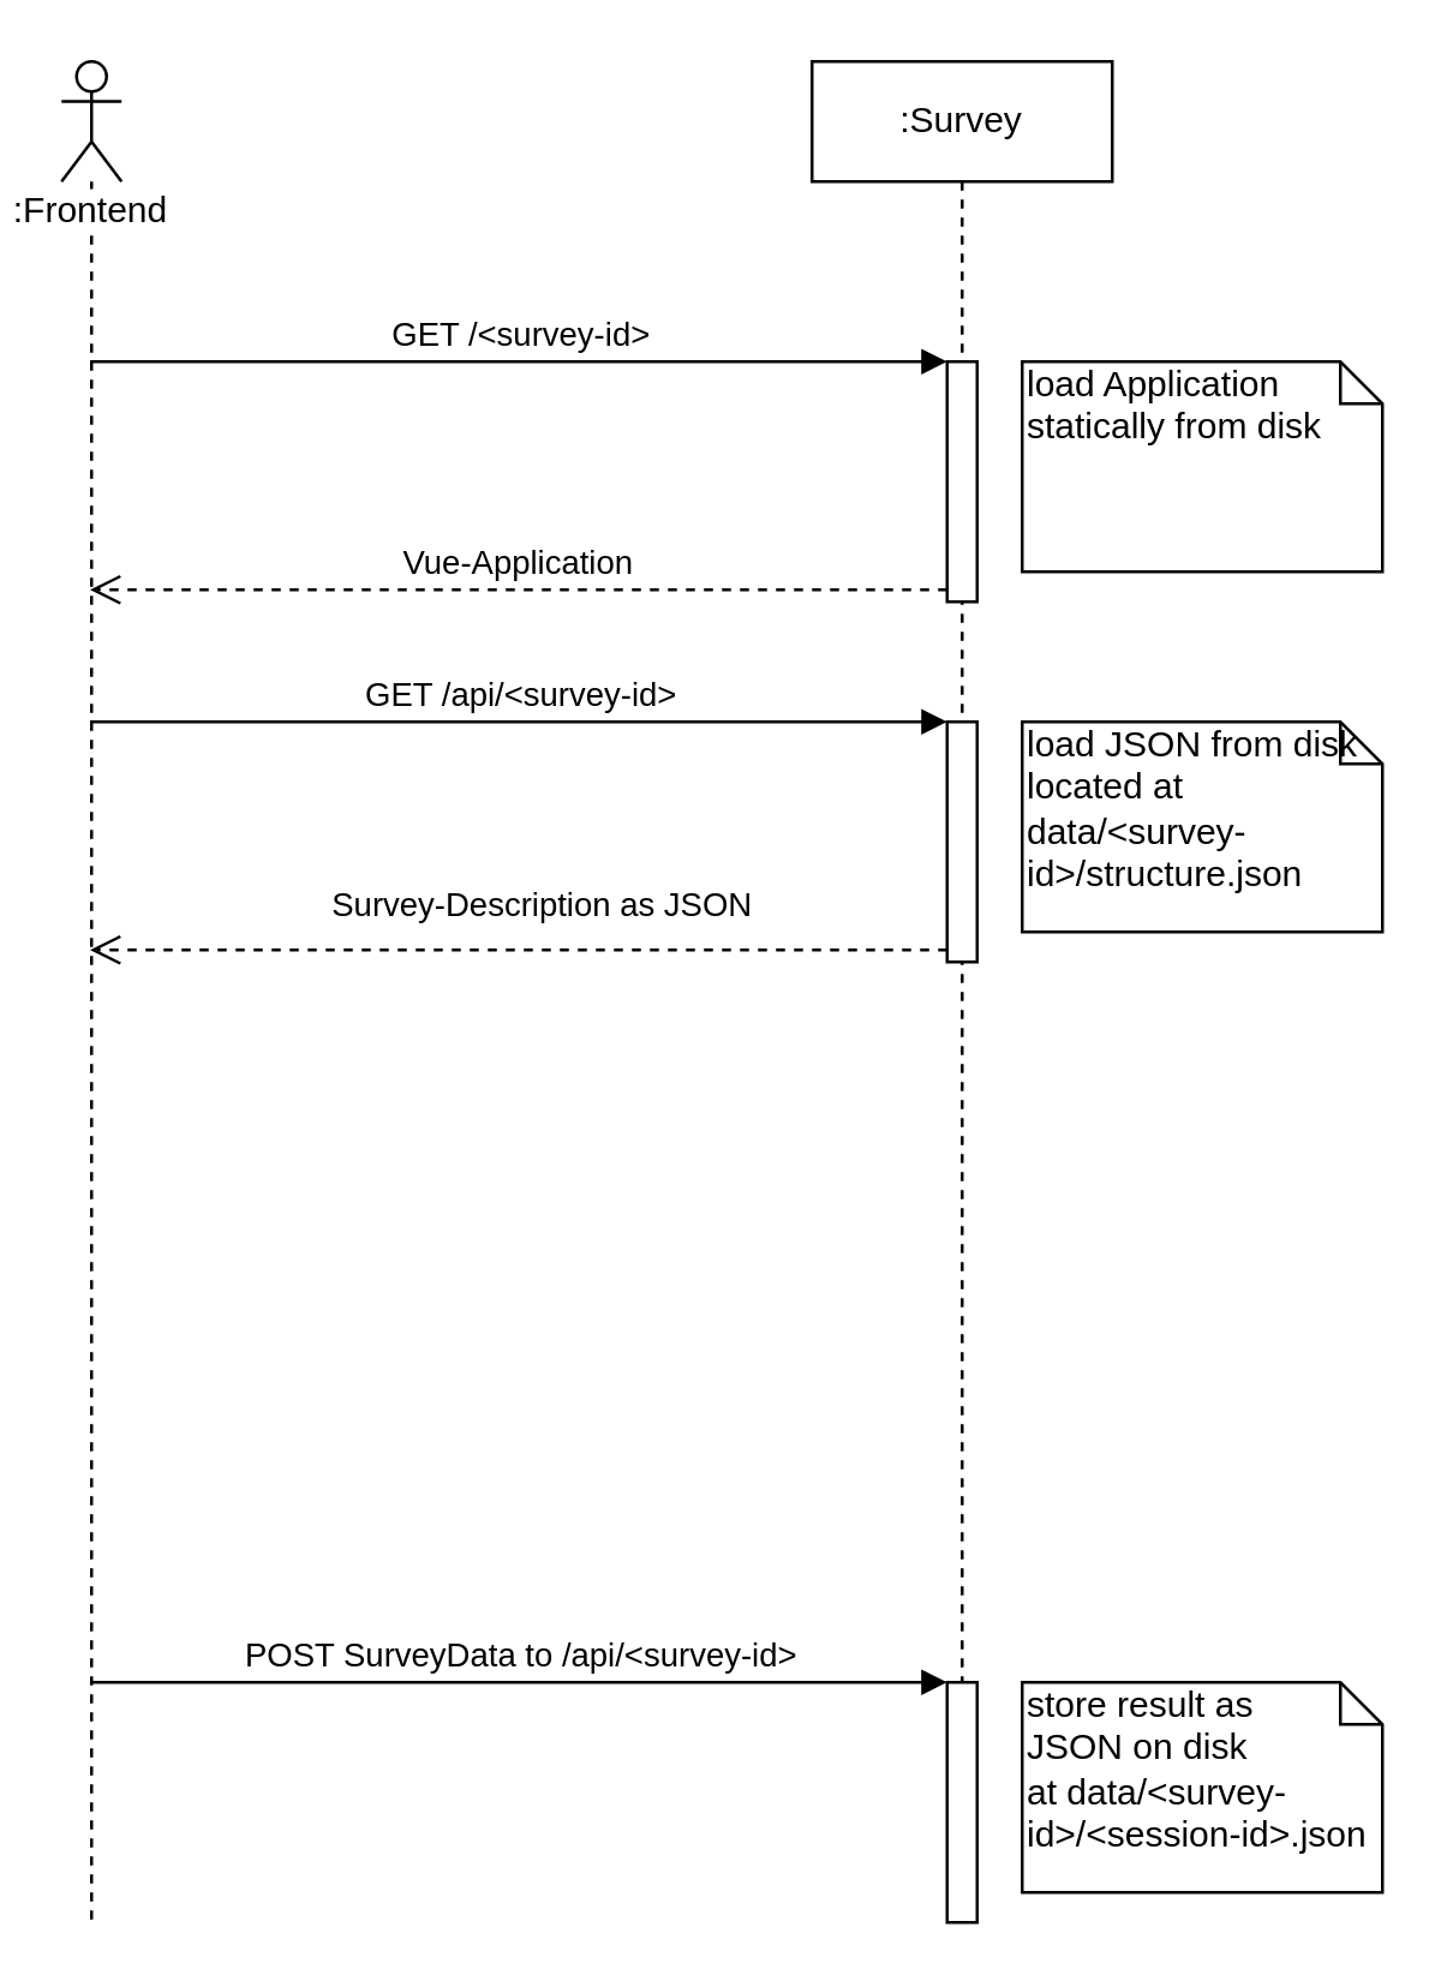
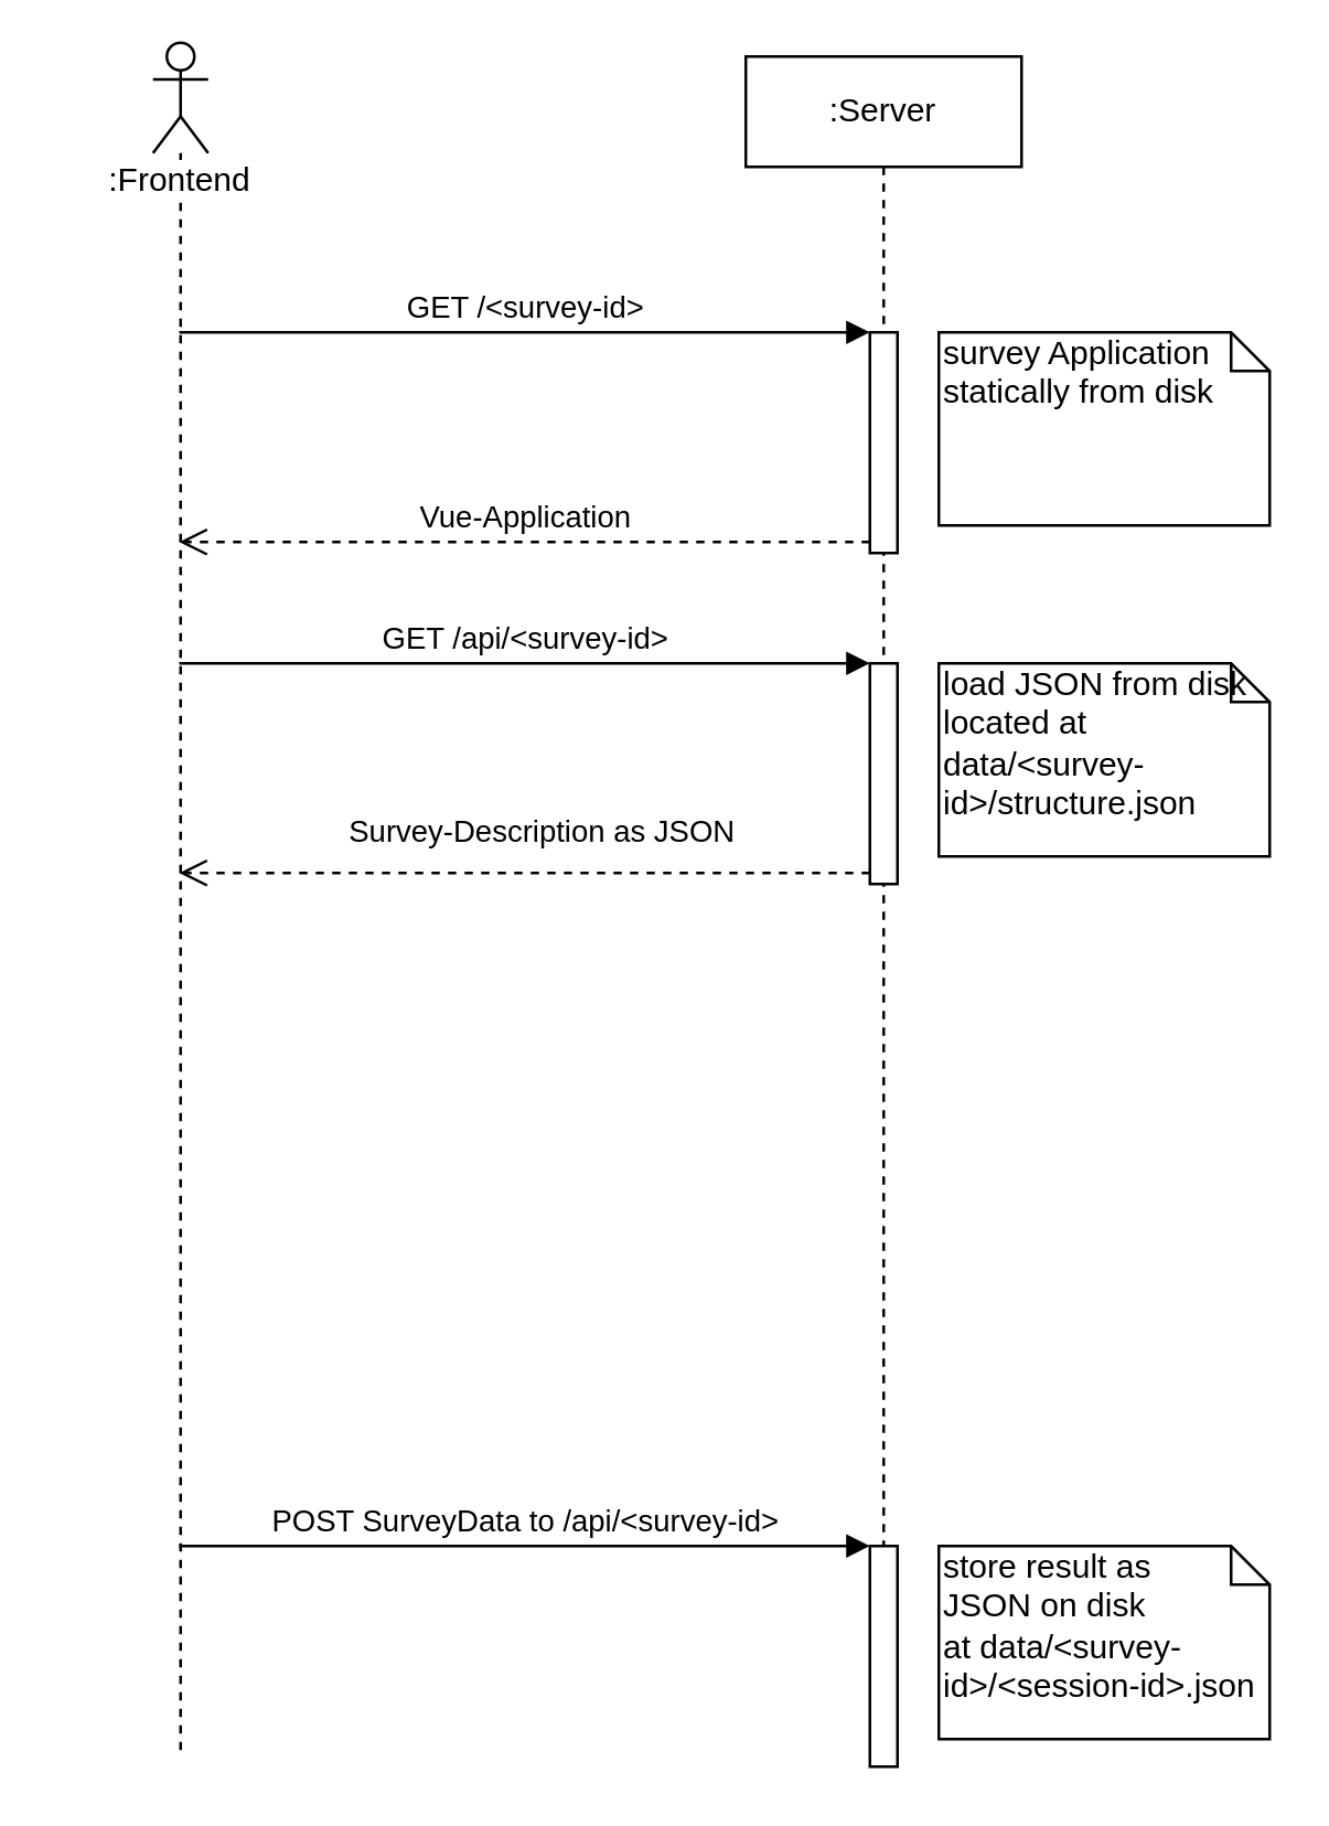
- <mxCell id="3" value=":Survey" style="shape=umlLifeline;perimeter=lifelinePerimeter;whiteSpace=wrap;html=1;container=1;collapsible=0;recursiveResize=0;outlineConnect=0;" parent="1" vertex="1"><mxGeometry x="270" y="20" width="100" height="620" as="geometry" /></mxCell>
+ <mxCell id="3" value=":Server" style="shape=umlLifeline;perimeter=lifelinePerimeter;whiteSpace=wrap;html=1;container=1;collapsible=0;recursiveResize=0;outlineConnect=0;" parent="1" vertex="1"><mxGeometry x="270" y="20" width="100" height="620" as="geometry" /></mxCell>
- <mxCell id="9" value="load Application&lt;br&gt;statically from disk" style="shape=note;whiteSpace=wrap;html=1;size=14;verticalAlign=top;align=left;spacingTop=-6;" parent="1" vertex="1"><mxGeometry x="340" y="120" width="120" height="70" as="geometry" /></mxCell>
+ <mxCell id="9" value="survey Application&lt;br&gt;statically from disk" style="shape=note;whiteSpace=wrap;html=1;size=14;verticalAlign=top;align=left;spacingTop=-6;" parent="1" vertex="1"><mxGeometry x="340" y="120" width="120" height="70" as="geometry" /></mxCell>
- <mxCell id="2" value=":Frontend" style="shape=umlLifeline;participant=umlActor;perimeter=lifelinePerimeter;whiteSpace=wrap;html=1;container=1;collapsible=0;recursiveResize=0;verticalAlign=top;spacingTop=36;labelBackgroundColor=#ffffff;outlineConnect=0;" parent="1" vertex="1"><mxGeometry x="20" y="20" width="20" height="620" as="geometry" /></mxCell>
+ <mxCell id="2" value=":Frontend" style="shape=umlLifeline;participant=umlActor;perimeter=lifelinePerimeter;whiteSpace=wrap;html=1;container=1;collapsible=0;recursiveResize=0;verticalAlign=top;spacingTop=36;labelBackgroundColor=#ffffff;outlineConnect=0;" parent="1" vertex="1"><mxGeometry x="55" y="15" width="20" height="620" as="geometry" /></mxCell>
